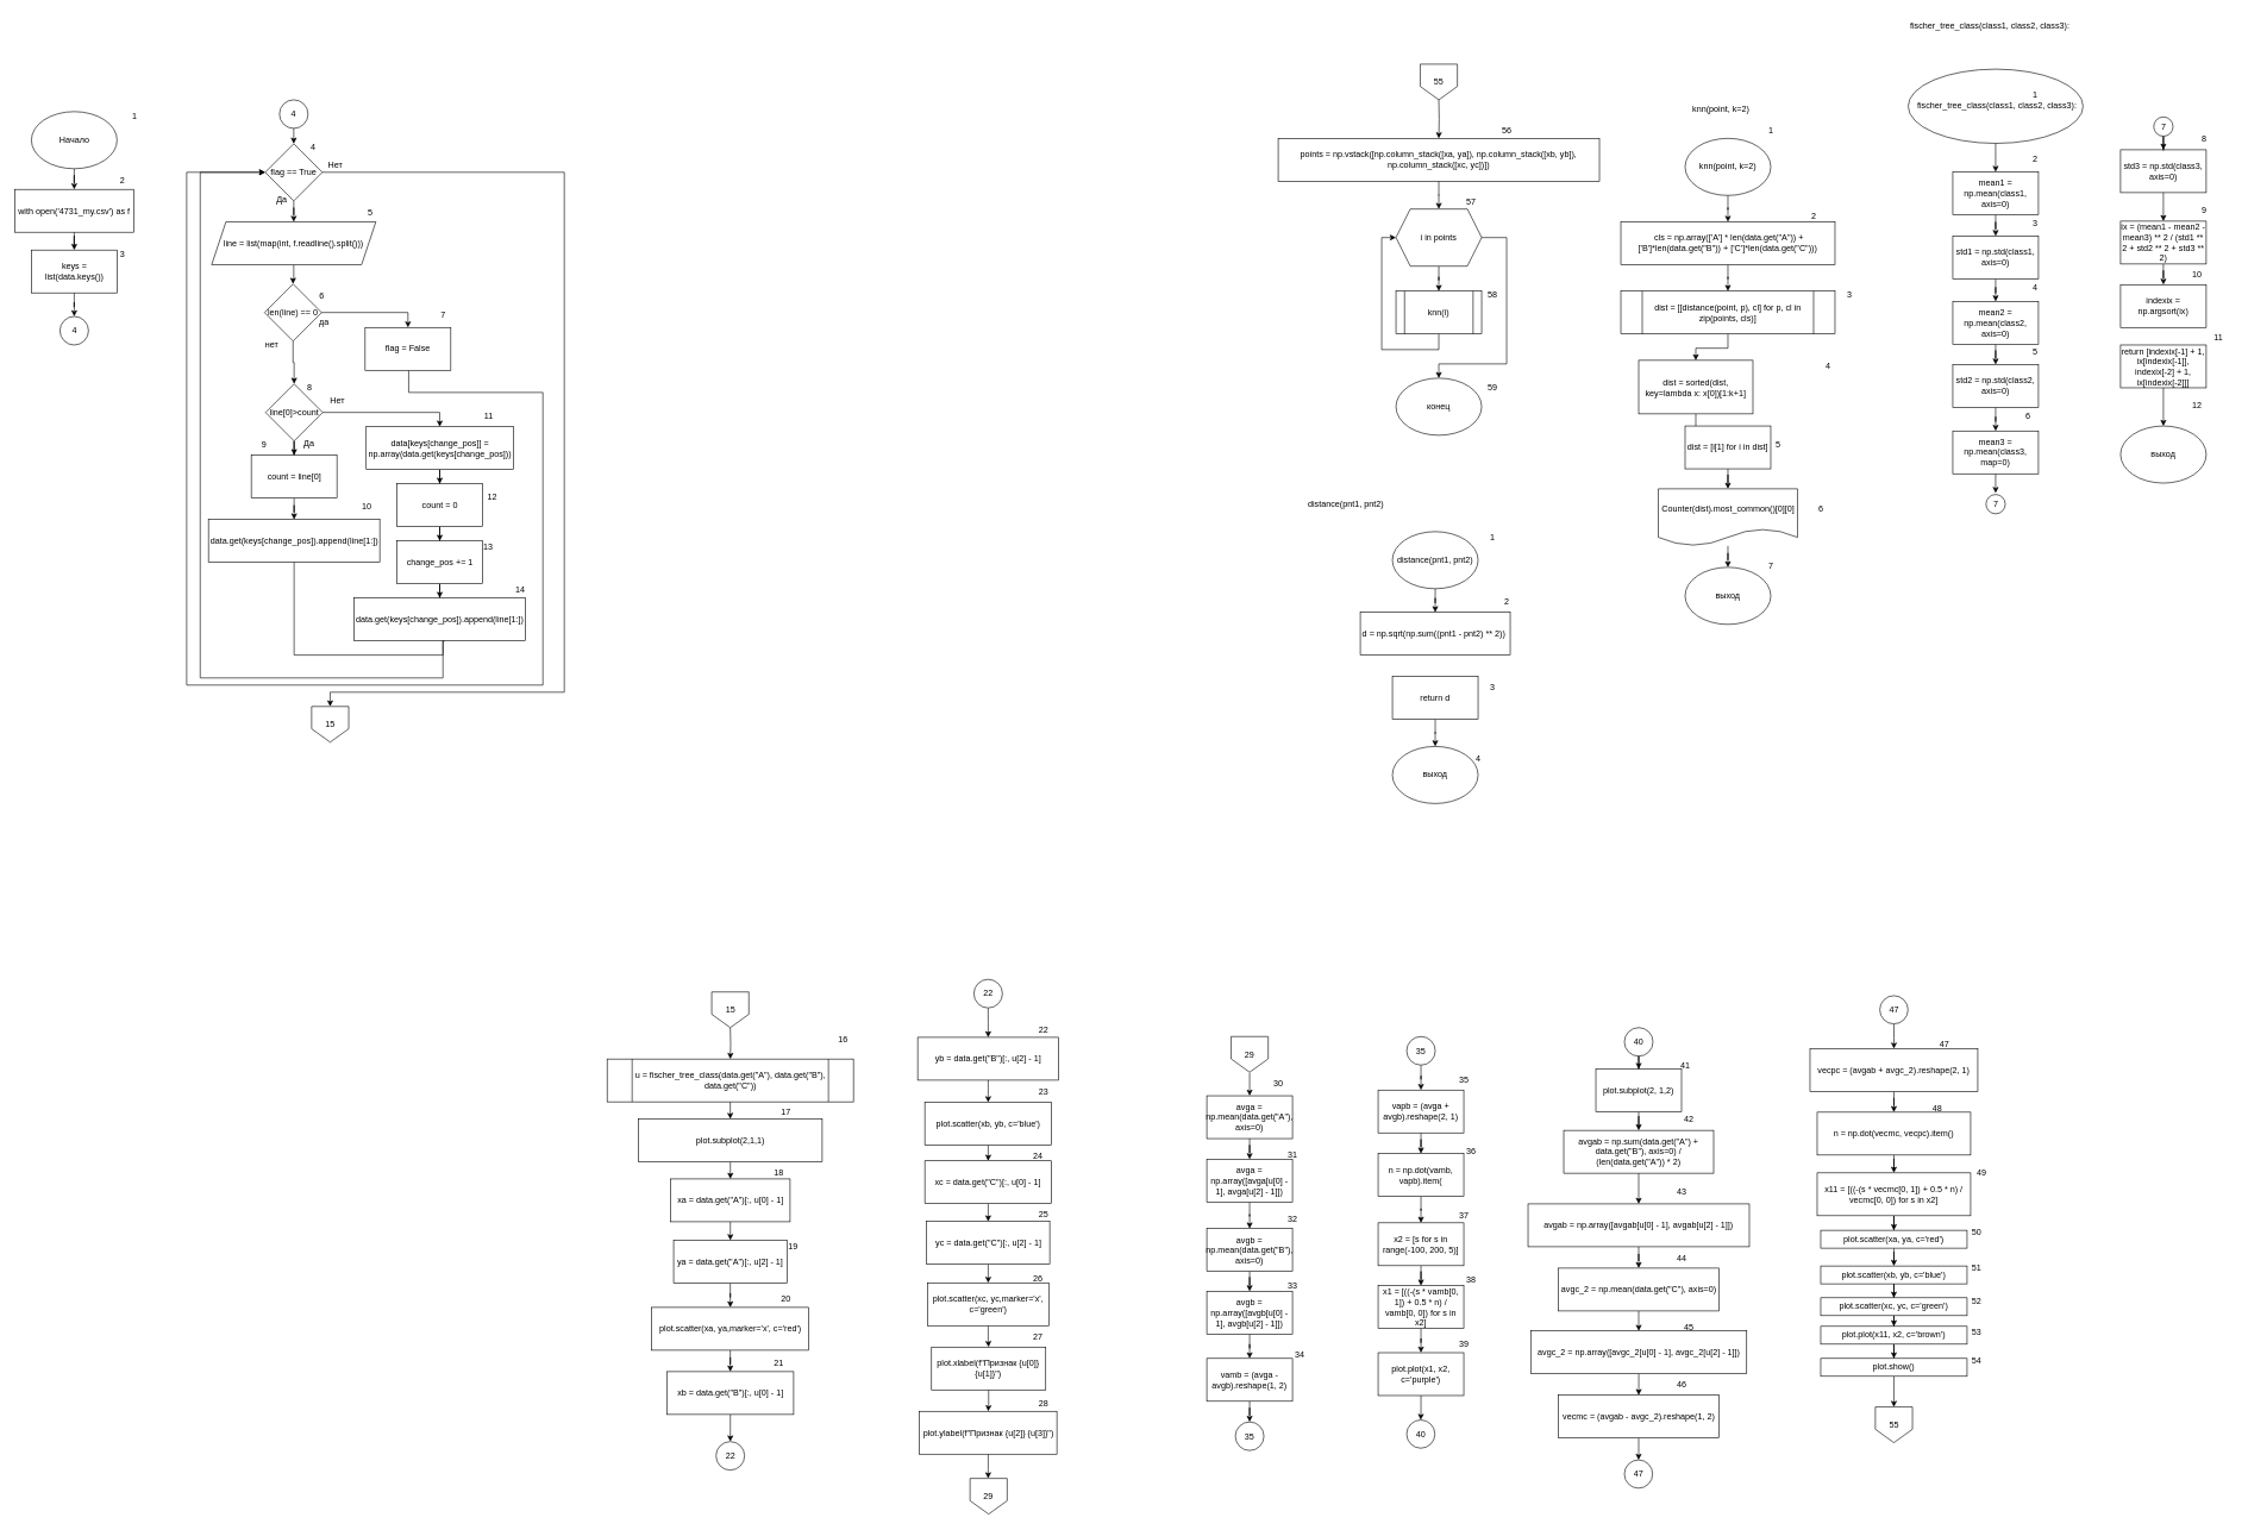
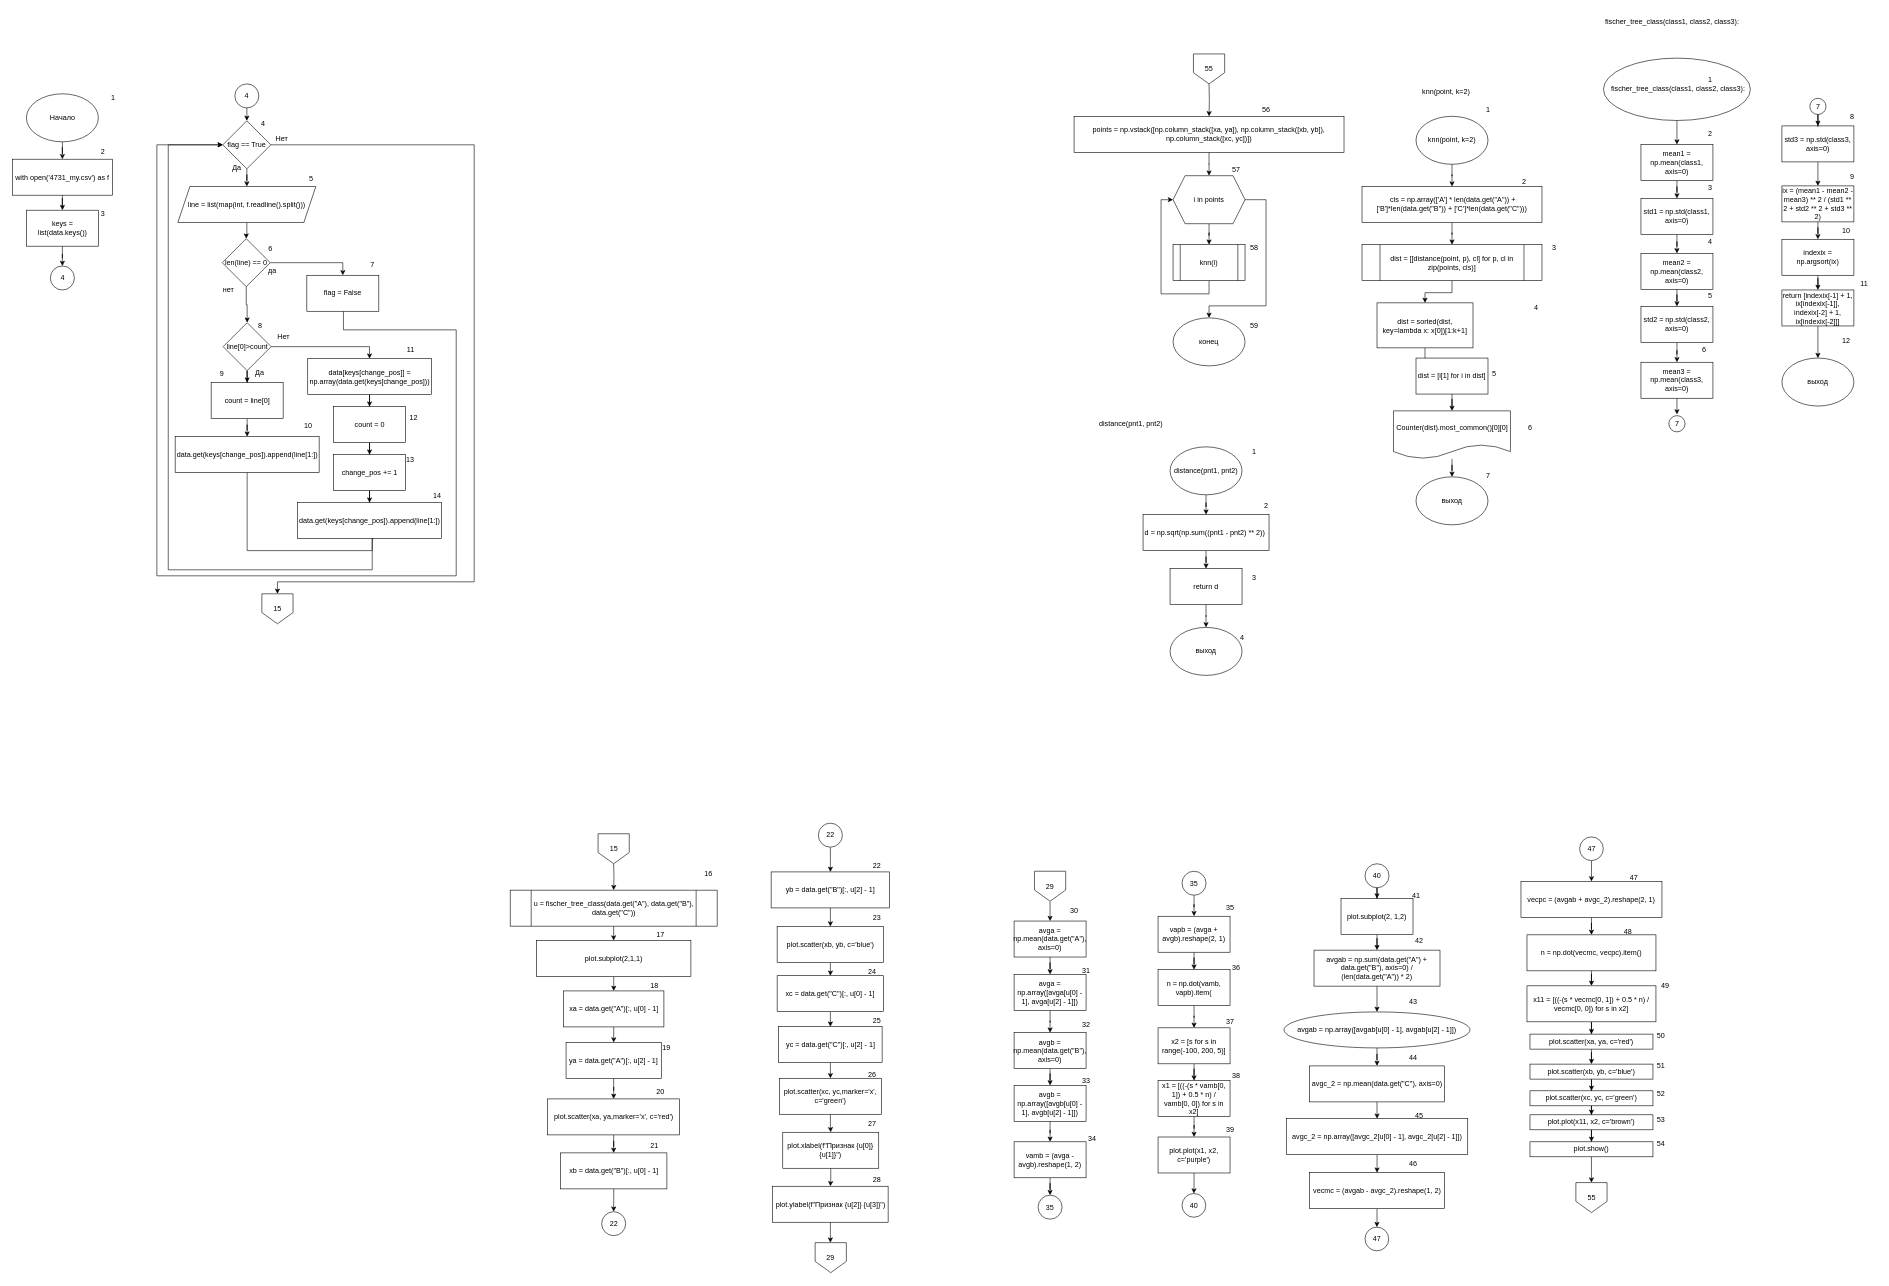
+ <mxCell id="74" style="edgeStyle=orthogonalEdgeStyle;rounded=0;orthogonalLoop=1;jettySize=auto;html=1;entryX=0.5;entryY=0;entryDx=0;entryDy=0;" parent="1" source="75" target="77" edge="1"><mxGeometry relative="1" as="geometry" /></mxCell>
- <mxCell id="69" value="mean3 = np.mean(class3, map=0)" style="whiteSpace=wrap;html=1;" parent="1" vertex="1"><mxGeometry x="2735" y="603" width="120" height="60" as="geometry" /></mxCell>
+ <mxCell id="69" value="mean3 = np.mean(class3, axis=0)" style="whiteSpace=wrap;html=1;" parent="1" vertex="1"><mxGeometry x="2735" y="603" width="120" height="60" as="geometry" /></mxCell>
+ <mxCell id="243" style="edgeStyle=orthogonalEdgeStyle;rounded=0;orthogonalLoop=1;jettySize=auto;html=1;entryX=0.5;entryY=0;entryDx=0;entryDy=0;" parent="1" source="244" target="246" edge="1"><mxGeometry relative="1" as="geometry" /></mxCell>
- <mxCell id="169" value="avgab = np.array([avgab[u[0] - 1], avgab[u[2] - 1]])" style="rounded=0;whiteSpace=wrap;html=1;" parent="1" vertex="1"><mxGeometry x="2140" y="1686" width="310" height="60" as="geometry" /></mxCell>
+ <mxCell id="169" value="avgab = np.array([avgab[u[0] - 1], avgab[u[2] - 1]])" style="ellipse;whiteSpace=wrap;html=1;" parent="1" vertex="1"><mxGeometry x="2140" y="1686" width="310" height="60" as="geometry" /></mxCell>
